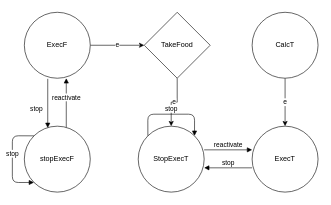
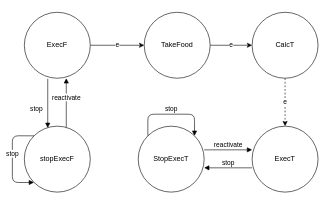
- <mxCell id="5" value="TakeFood" style="rhombus;whiteSpace=wrap;html=1;" vertex="1" parent="1"><mxGeometry x="240" y="20" width="110" height="110" as="geometry" /></mxCell>
+ <mxCell id="5" value="TakeFood" style="ellipse;whiteSpace=wrap;html=1;" vertex="1" parent="1"><mxGeometry x="240" y="20" width="110" height="110" as="geometry" /></mxCell>
- <mxCell id="6" value="e" style="edgeStyle=orthogonalEdgeStyle;rounded=0;orthogonalLoop=1;jettySize=auto;html=1;" edge="1" parent="1" source="7" target="8"><mxGeometry relative="1" as="geometry" /></mxCell>
+ <mxCell id="6" value="e" style="edgeStyle=orthogonalEdgeStyle;rounded=0;orthogonalLoop=1;jettySize=auto;html=1;dashed=1;" edge="1" parent="1" source="7" target="8"><mxGeometry relative="1" as="geometry" /></mxCell>
- <mxCell id="4" value="e" style="edgeStyle=orthogonalEdgeStyle;rounded=0;orthogonalLoop=1;jettySize=auto;html=1;" edge="1" parent="1" source="5" target="9"><mxGeometry relative="1" as="geometry" /></mxCell>
+ <mxCell id="4" value="e" style="edgeStyle=orthogonalEdgeStyle;rounded=0;orthogonalLoop=1;jettySize=auto;html=1;" edge="1" parent="1" source="5" target="7"><mxGeometry relative="1" as="geometry" /></mxCell>
